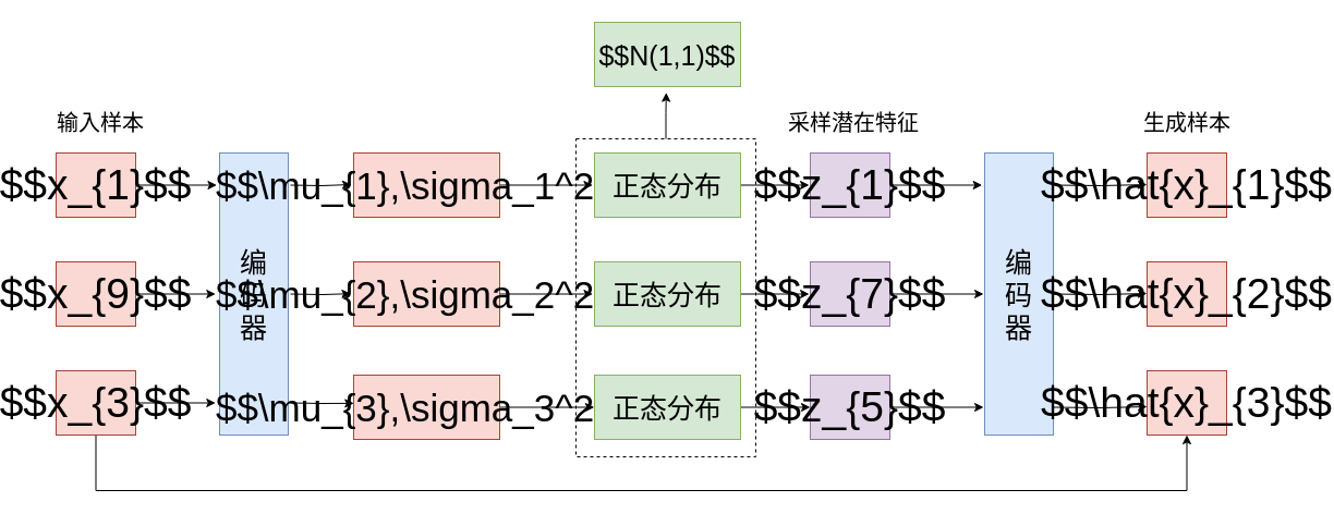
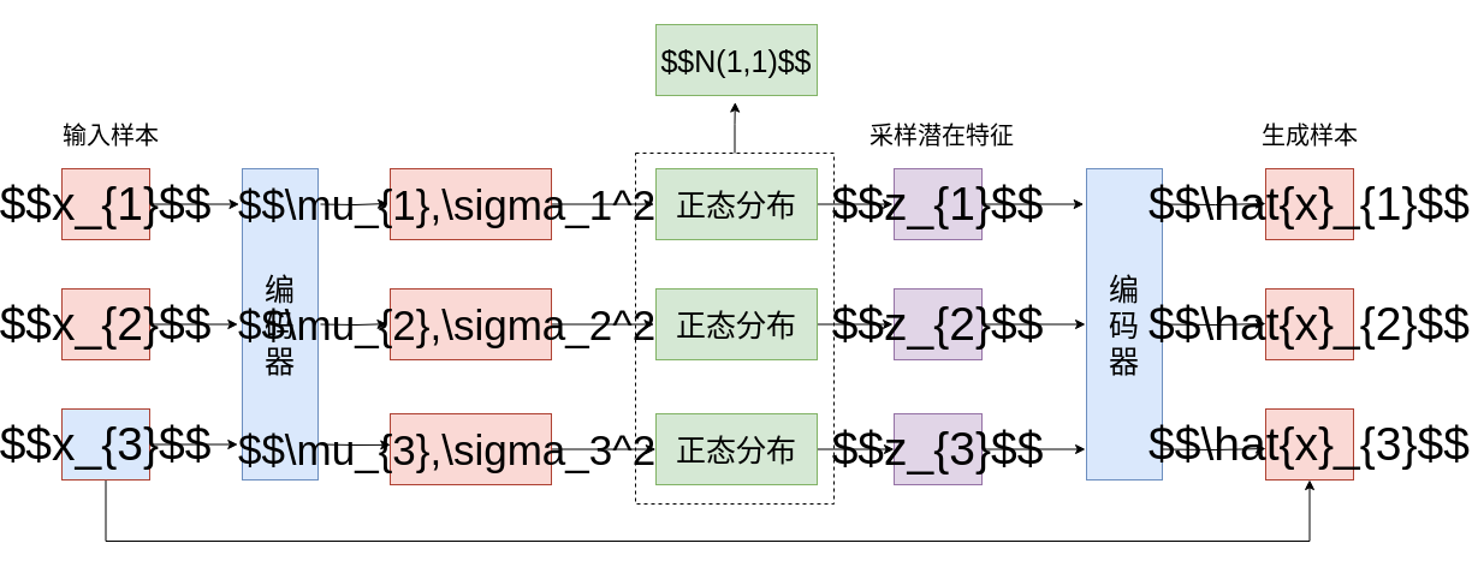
- <mxCell id="6" value="&lt;font style=&quot;font-size: 39px;&quot;&gt;$$x_{9}$$&lt;/font&gt;" style="rounded=0;whiteSpace=wrap;html=1;fillColor=#fad9d5;strokeColor=#ae4132;" vertex="1" parent="1"><mxGeometry x="48" y="240" width="73" height="59" as="geometry" /></mxCell>
+ <mxCell id="6" value="&lt;font style=&quot;font-size: 39px;&quot;&gt;$$x_{2}$$&lt;/font&gt;" style="rounded=0;whiteSpace=wrap;html=1;fillColor=#fad9d5;strokeColor=#ae4132;" vertex="1" parent="1"><mxGeometry x="48" y="240" width="73" height="59" as="geometry" /></mxCell>
- <mxCell id="26" value="&lt;font style=&quot;font-size: 39px;&quot;&gt;$$z_{7}$$&lt;/font&gt;" style="rounded=0;whiteSpace=wrap;html=1;fillColor=#e1d5e7;strokeColor=#9673a6;" vertex="1" parent="1"><mxGeometry x="740" y="240" width="73" height="59" as="geometry" /></mxCell>
+ <mxCell id="26" value="&lt;font style=&quot;font-size: 39px;&quot;&gt;$$z_{2}$$&lt;/font&gt;" style="rounded=0;whiteSpace=wrap;html=1;fillColor=#e1d5e7;strokeColor=#9673a6;" vertex="1" parent="1"><mxGeometry x="740" y="240" width="73" height="59" as="geometry" /></mxCell>
- <mxCell id="9" value="&lt;font style=&quot;font-size: 39px;&quot;&gt;$$x_{3}$$&lt;/font&gt;" style="rounded=0;whiteSpace=wrap;html=1;fillColor=#fad9d5;strokeColor=#ae4132;" vertex="1" parent="1"><mxGeometry x="48" y="340" width="73" height="59" as="geometry" /></mxCell>
+ <mxCell id="9" value="&lt;font style=&quot;font-size: 39px;&quot;&gt;$$x_{3}$$&lt;/font&gt;" style="rounded=0;whiteSpace=wrap;html=1;fillColor=#dae8fc;strokeColor=#ae4132;" vertex="1" parent="1"><mxGeometry x="48" y="340" width="73" height="59" as="geometry" /></mxCell>
- <mxCell id="28" value="&lt;font style=&quot;font-size: 39px;&quot;&gt;$$z_{5}$$&lt;/font&gt;" style="rounded=0;whiteSpace=wrap;html=1;fillColor=#e1d5e7;strokeColor=#9673a6;" vertex="1" parent="1"><mxGeometry x="740" y="344" width="73" height="59" as="geometry" /></mxCell>
+ <mxCell id="28" value="&lt;font style=&quot;font-size: 39px;&quot;&gt;$$z_{3}$$&lt;/font&gt;" style="rounded=0;whiteSpace=wrap;html=1;fillColor=#e1d5e7;strokeColor=#9673a6;" vertex="1" parent="1"><mxGeometry x="740" y="344" width="73" height="59" as="geometry" /></mxCell>
